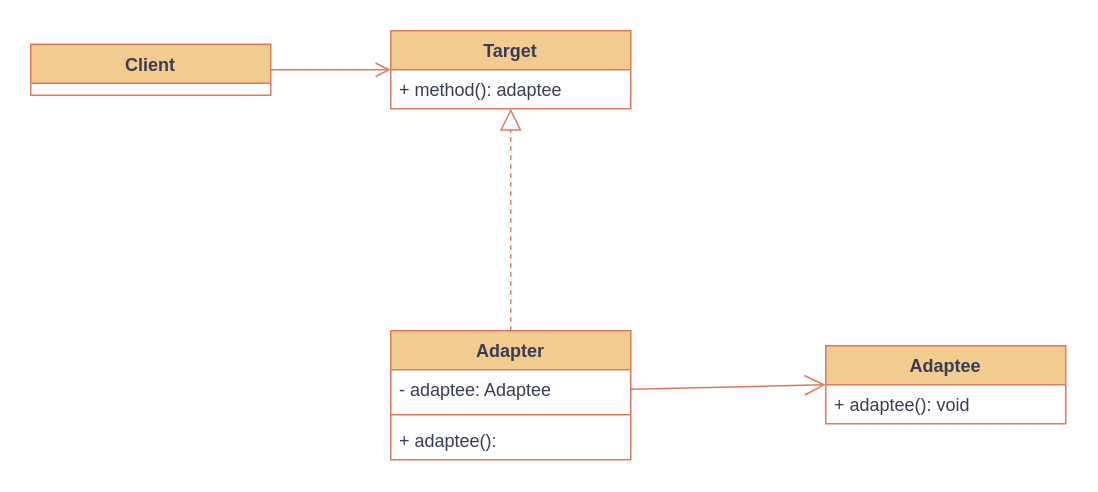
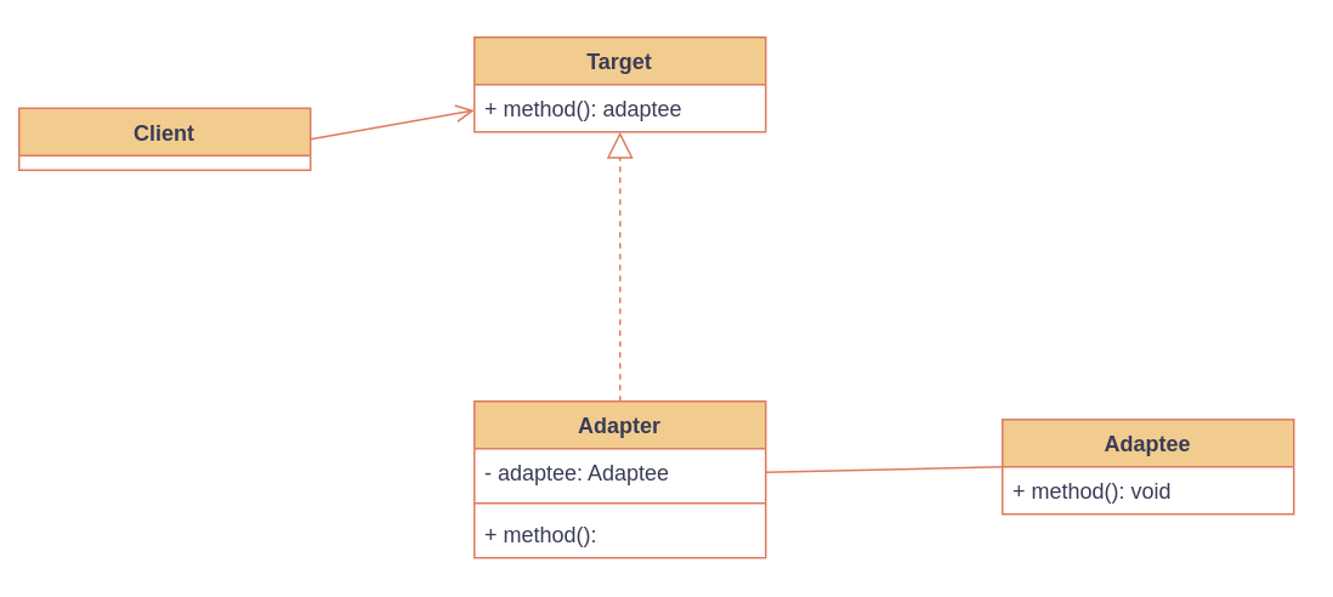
- <mxCell id="12" value="Client" style="swimlane;fontStyle=1;align=center;verticalAlign=top;childLayout=stackLayout;horizontal=1;startSize=26;horizontalStack=0;resizeParent=1;resizeParentMax=0;resizeLast=0;collapsible=1;marginBottom=0;whiteSpace=wrap;html=1;strokeColor=#E07A5F;fontColor=#393C56;fillColor=#F2CC8F;" vertex="1" parent="1"><mxGeometry x="20" y="29" width="160" height="34" as="geometry" /></mxCell>
+ <mxCell id="12" value="Client" style="swimlane;fontStyle=1;align=center;verticalAlign=top;childLayout=stackLayout;horizontal=1;startSize=26;horizontalStack=0;resizeParent=1;resizeParentMax=0;resizeLast=0;collapsible=1;marginBottom=0;whiteSpace=wrap;html=1;strokeColor=#E07A5F;fontColor=#393C56;fillColor=#F2CC8F;" vertex="1" parent="1"><mxGeometry x="10" y="59" width="160" height="34" as="geometry" /></mxCell>
- <mxCell id="8" value="" style="endArrow=open;endFill=1;endSize=12;html=1;rounded=0;entryX=0;entryY=0.5;entryDx=0;entryDy=0;exitX=1;exitY=0.5;exitDx=0;exitDy=0;labelBackgroundColor=none;strokeColor=#E07A5F;fontColor=default;" edge="1" parent="1" source="5" target="2"><mxGeometry width="160" relative="1" as="geometry"><mxPoint x="400" y="280" as="sourcePoint" /><mxPoint x="460" y="290" as="targetPoint" /></mxGeometry></mxCell>
+ <mxCell id="8" value="" style="endArrow=none;endFill=1;endSize=12;html=1;rounded=0;entryX=0;entryY=0.5;entryDx=0;entryDy=0;exitX=1;exitY=0.5;exitDx=0;exitDy=0;labelBackgroundColor=none;strokeColor=#E07A5F;fontColor=default;" edge="1" parent="1" source="5" target="2"><mxGeometry width="160" relative="1" as="geometry"><mxPoint x="400" y="280" as="sourcePoint" /><mxPoint x="460" y="290" as="targetPoint" /></mxGeometry></mxCell>
- <mxCell id="3" value="+ adaptee(&lt;span style=&quot;background-color: initial;&quot;&gt;): void&lt;/span&gt;" style="text;strokeColor=none;fillColor=none;align=left;verticalAlign=top;spacingLeft=4;spacingRight=4;overflow=hidden;rotatable=0;points=[[0,0.5],[1,0.5]];portConstraint=eastwest;whiteSpace=wrap;html=1;rounded=0;labelBackgroundColor=none;fontColor=#393C56;" parent="2" vertex="1"><mxGeometry y="26" width="160" height="26" as="geometry" /></mxCell>
+ <mxCell id="3" value="+ method(&lt;span style=&quot;background-color: initial;&quot;&gt;): void&lt;/span&gt;" style="text;strokeColor=none;fillColor=none;align=left;verticalAlign=top;spacingLeft=4;spacingRight=4;overflow=hidden;rotatable=0;points=[[0,0.5],[1,0.5]];portConstraint=eastwest;whiteSpace=wrap;html=1;rounded=0;labelBackgroundColor=none;fontColor=#393C56;" parent="2" vertex="1"><mxGeometry y="26" width="160" height="26" as="geometry" /></mxCell>
- <mxCell id="7" value="+ adaptee():&amp;nbsp;" style="text;strokeColor=none;fillColor=none;align=left;verticalAlign=top;spacingLeft=4;spacingRight=4;overflow=hidden;rotatable=0;points=[[0,0.5],[1,0.5]];portConstraint=eastwest;whiteSpace=wrap;html=1;rounded=0;labelBackgroundColor=none;fontColor=#393C56;" vertex="1" parent="4"><mxGeometry y="60" width="160" height="26" as="geometry" /></mxCell>
+ <mxCell id="7" value="+ method():&amp;nbsp;" style="text;strokeColor=none;fillColor=none;align=left;verticalAlign=top;spacingLeft=4;spacingRight=4;overflow=hidden;rotatable=0;points=[[0,0.5],[1,0.5]];portConstraint=eastwest;whiteSpace=wrap;html=1;rounded=0;labelBackgroundColor=none;fontColor=#393C56;" vertex="1" parent="4"><mxGeometry y="60" width="160" height="26" as="geometry" /></mxCell>
